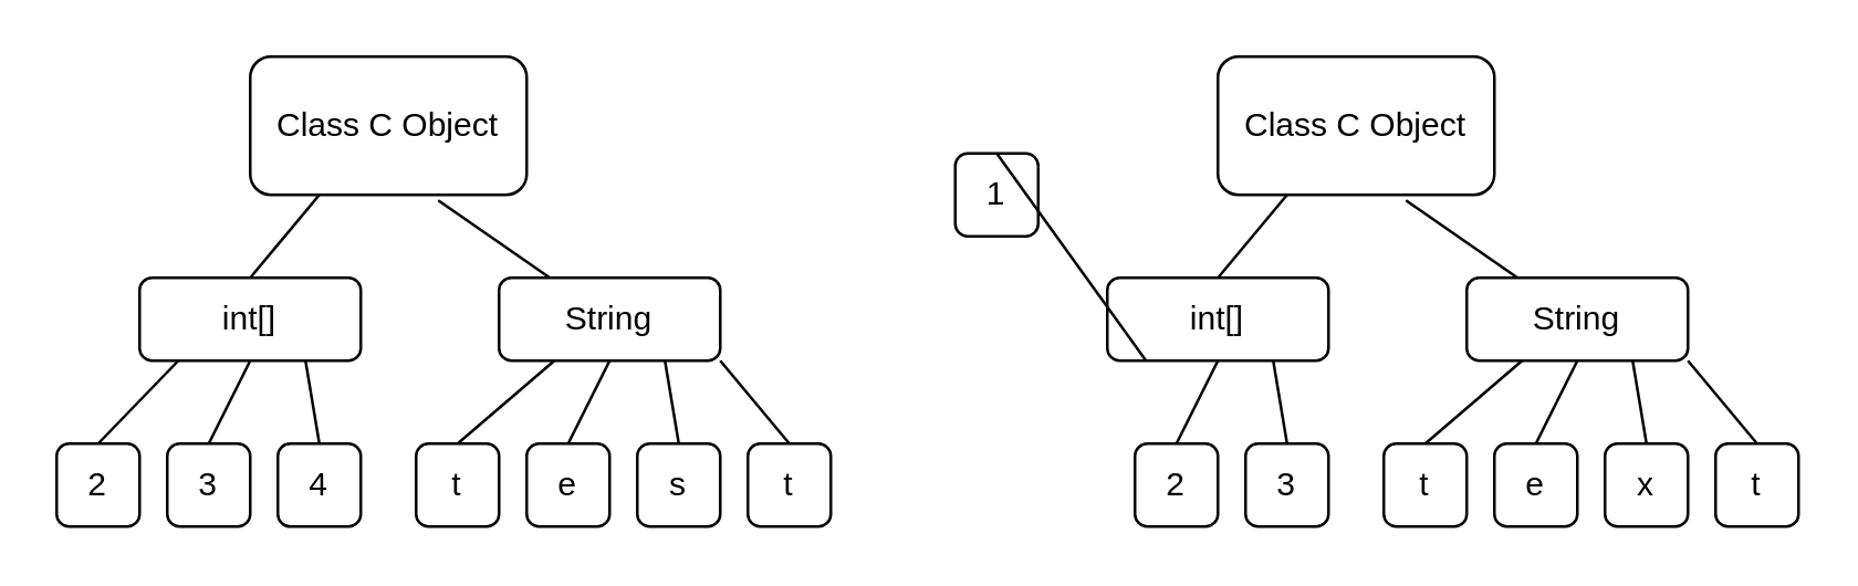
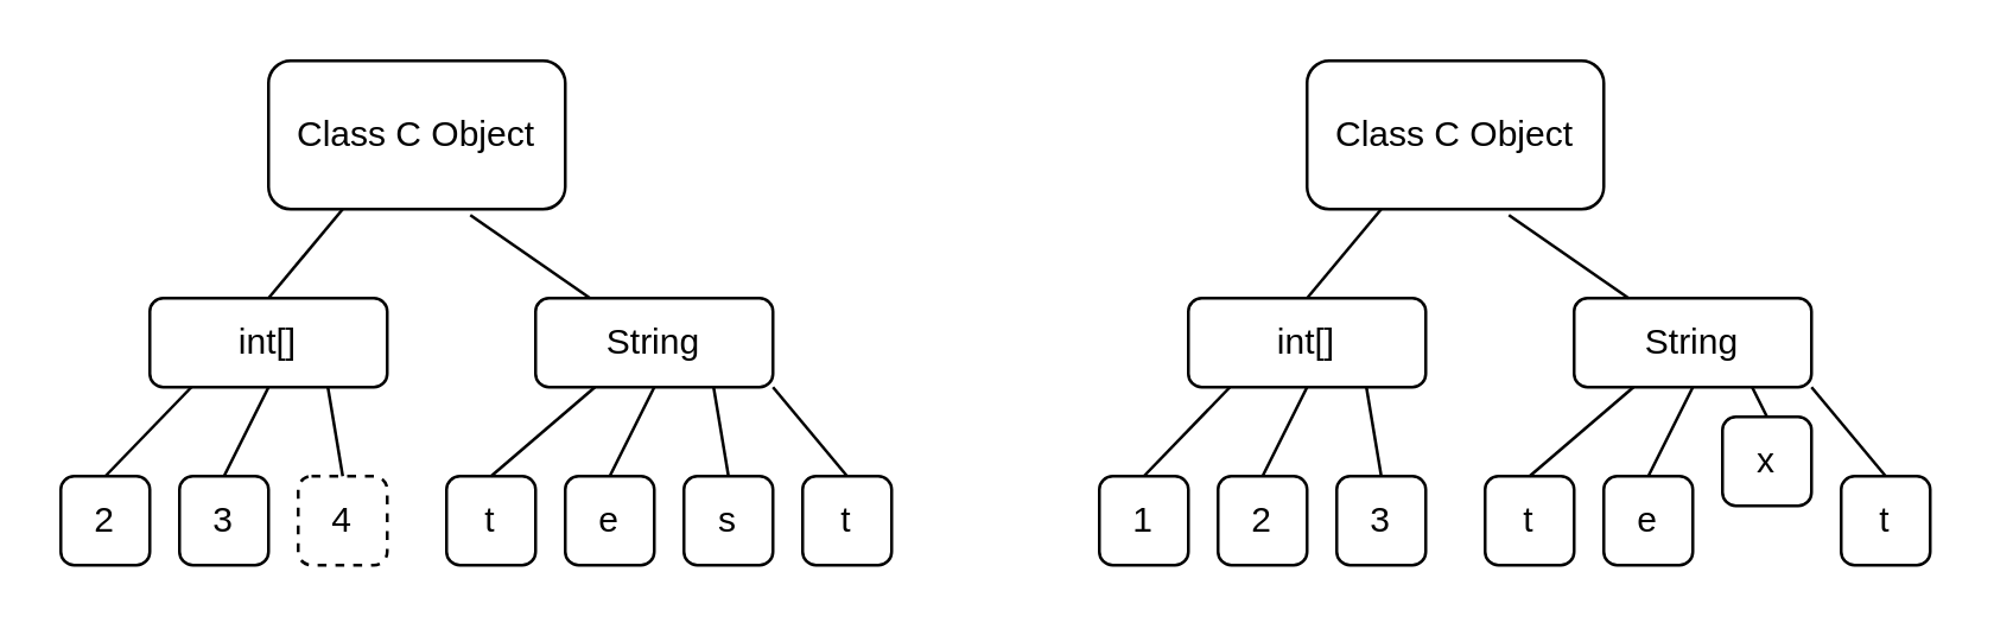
- <mxCell id="28" value="1" style="rounded=1;whiteSpace=wrap;html=1;" vertex="1" parent="1"><mxGeometry x="345" y="55" width="30" height="30" as="geometry" /></mxCell>
+ <mxCell id="28" value="1" style="rounded=1;whiteSpace=wrap;html=1;" vertex="1" parent="1"><mxGeometry x="370" y="160" width="30" height="30" as="geometry" /></mxCell>
- <mxCell id="11" value="4" style="rounded=1;whiteSpace=wrap;html=1;" vertex="1" parent="1"><mxGeometry x="100" y="160" width="30" height="30" as="geometry" /></mxCell>
+ <mxCell id="11" value="4" style="rounded=1;whiteSpace=wrap;html=1;dashed=1;" vertex="1" parent="1"><mxGeometry x="100" y="160" width="30" height="30" as="geometry" /></mxCell>
- <mxCell id="35" value="x" style="rounded=1;whiteSpace=wrap;html=1;" vertex="1" parent="1"><mxGeometry x="580" y="160" width="30" height="30" as="geometry" /></mxCell>
+ <mxCell id="35" value="x" style="rounded=1;whiteSpace=wrap;html=1;" vertex="1" parent="1"><mxGeometry x="580" y="140" width="30" height="30" as="geometry" /></mxCell>
